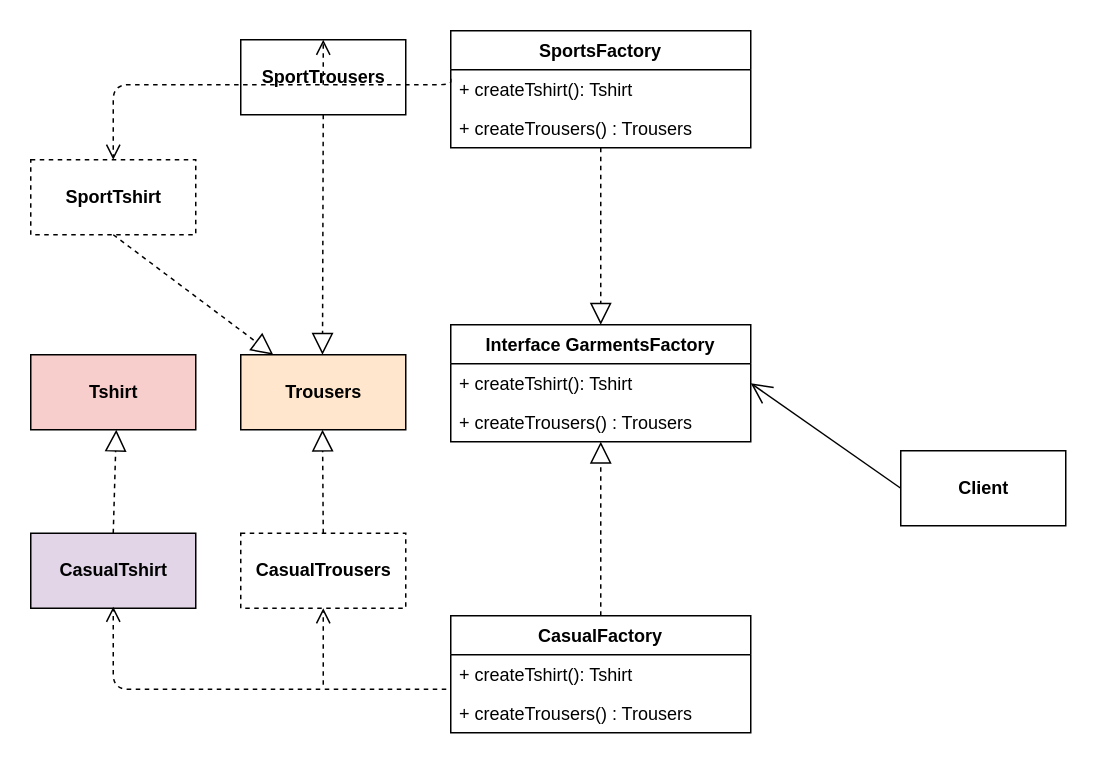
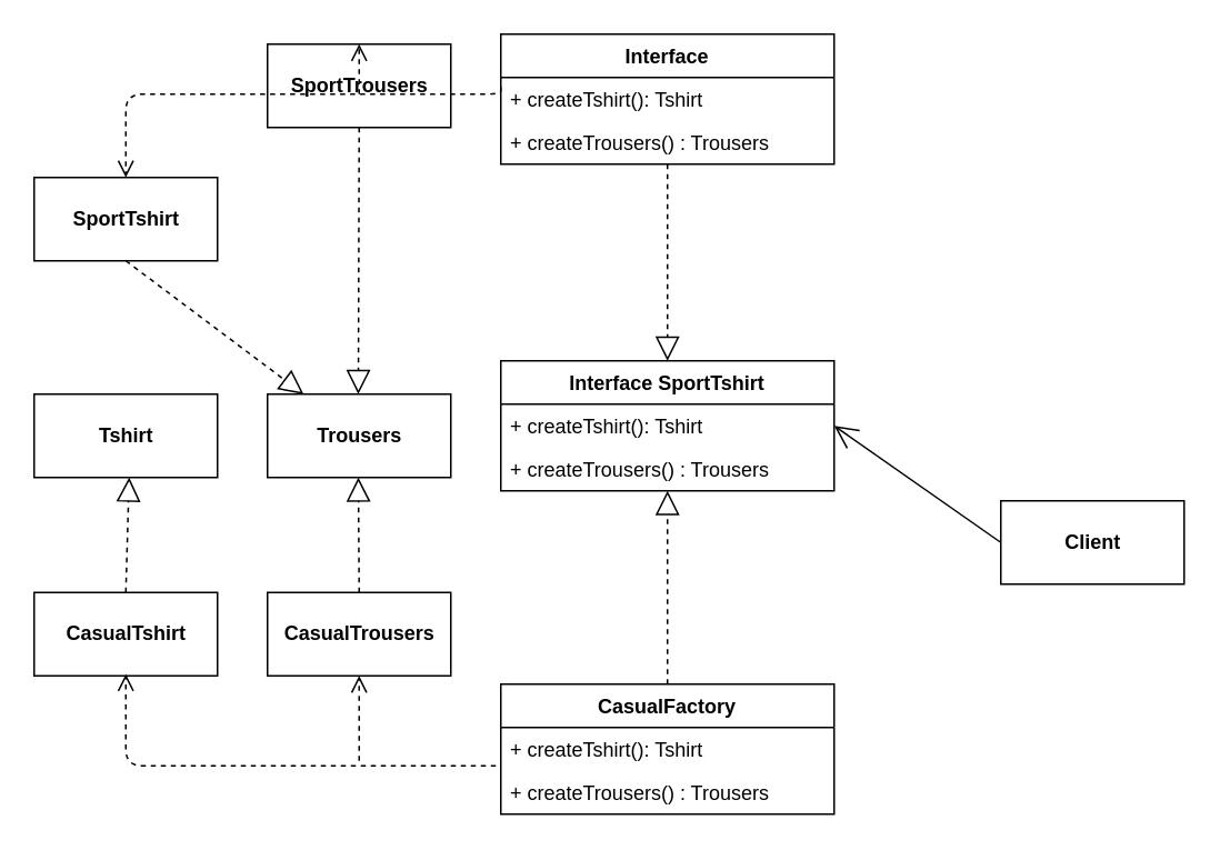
- <mxCell id="11" value="SportsFactory" style="swimlane;fontStyle=1;childLayout=stackLayout;horizontal=1;startSize=26;fillColor=none;horizontalStack=0;resizeParent=1;resizeParentMax=0;resizeLast=0;collapsible=1;marginBottom=0;" vertex="1" parent="1"><mxGeometry x="300" y="20" width="200" height="78" as="geometry" /></mxCell>
+ <mxCell id="11" value="Interface" style="swimlane;fontStyle=1;childLayout=stackLayout;horizontal=1;startSize=26;fillColor=none;horizontalStack=0;resizeParent=1;resizeParentMax=0;resizeLast=0;collapsible=1;marginBottom=0;" vertex="1" parent="1"><mxGeometry x="300" y="20" width="200" height="78" as="geometry" /></mxCell>
- <mxCell id="5" value="&lt;b&gt;SportTshirt&lt;/b&gt;" style="html=1;dashed=1;" vertex="1" parent="1"><mxGeometry x="20" y="106" width="110" height="50" as="geometry" /></mxCell>
+ <mxCell id="5" value="&lt;b&gt;SportTshirt&lt;/b&gt;" style="html=1;" vertex="1" parent="1"><mxGeometry x="20" y="106" width="110" height="50" as="geometry" /></mxCell>
- <mxCell id="8" value="Interface GarmentsFactory" style="swimlane;fontStyle=1;childLayout=stackLayout;horizontal=1;startSize=26;fillColor=none;horizontalStack=0;resizeParent=1;resizeParentMax=0;resizeLast=0;collapsible=1;marginBottom=0;" vertex="1" parent="1"><mxGeometry x="300" y="216" width="200" height="78" as="geometry" /></mxCell>
+ <mxCell id="8" value="Interface SportTshirt" style="swimlane;fontStyle=1;childLayout=stackLayout;horizontal=1;startSize=26;fillColor=none;horizontalStack=0;resizeParent=1;resizeParentMax=0;resizeLast=0;collapsible=1;marginBottom=0;" vertex="1" parent="1"><mxGeometry x="300" y="216" width="200" height="78" as="geometry" /></mxCell>
- <mxCell id="3" value="&lt;b&gt;Tshirt&lt;/b&gt;" style="html=1;fillColor=#f8cecc;" vertex="1" parent="1"><mxGeometry x="20" y="236" width="110" height="50" as="geometry" /></mxCell>
+ <mxCell id="3" value="&lt;b&gt;Tshirt&lt;/b&gt;" style="html=1;" vertex="1" parent="1"><mxGeometry x="20" y="236" width="110" height="50" as="geometry" /></mxCell>
- <mxCell id="2" value="&lt;b&gt;Trousers&lt;/b&gt;" style="html=1;fillColor=#ffe6cc;" vertex="1" parent="1"><mxGeometry x="160" y="236" width="110" height="50" as="geometry" /></mxCell>
+ <mxCell id="2" value="&lt;b&gt;Trousers&lt;/b&gt;" style="html=1;" vertex="1" parent="1"><mxGeometry x="160" y="236" width="110" height="50" as="geometry" /></mxCell>
- <mxCell id="7" value="&lt;b&gt;CasualTshirt&lt;/b&gt;" style="html=1;fillColor=#e1d5e7;" vertex="1" parent="1"><mxGeometry x="20" y="355" width="110" height="50" as="geometry" /></mxCell>
+ <mxCell id="7" value="&lt;b&gt;CasualTshirt&lt;/b&gt;" style="html=1;" vertex="1" parent="1"><mxGeometry x="20" y="355" width="110" height="50" as="geometry" /></mxCell>
- <mxCell id="6" value="&lt;b&gt;CasualTrousers&lt;/b&gt;" style="html=1;dashed=1;" vertex="1" parent="1"><mxGeometry x="160" y="355" width="110" height="50" as="geometry" /></mxCell>
+ <mxCell id="6" value="&lt;b&gt;CasualTrousers&lt;/b&gt;" style="html=1;" vertex="1" parent="1"><mxGeometry x="160" y="355" width="110" height="50" as="geometry" /></mxCell>
